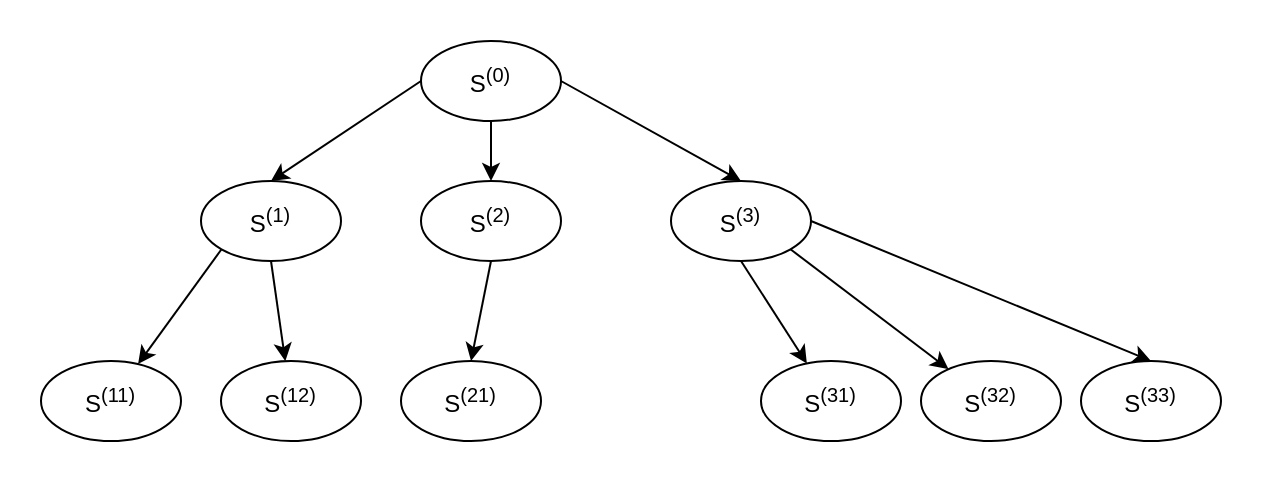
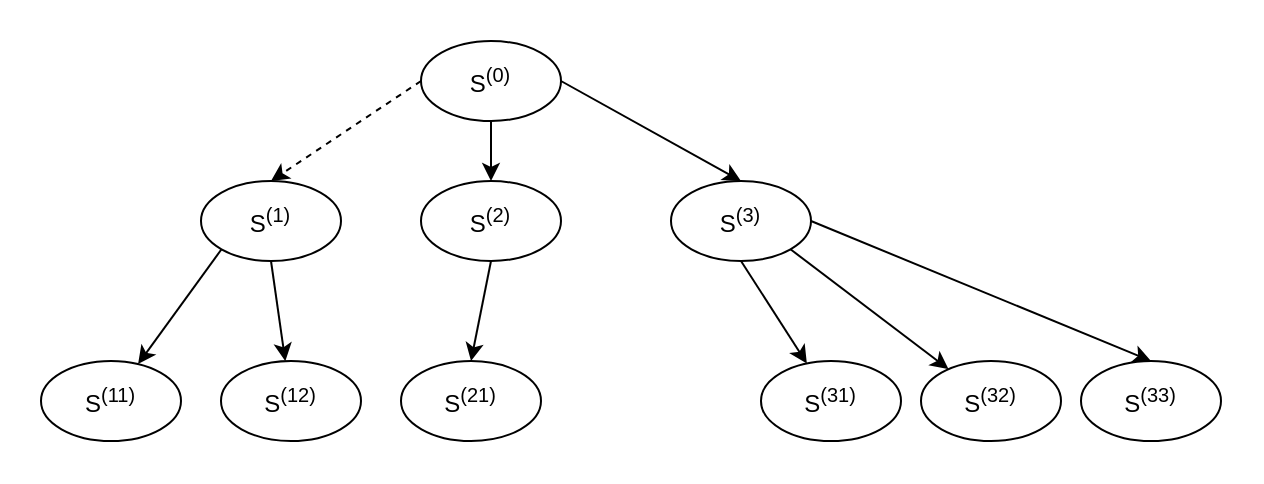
- <mxCell id="2" style="rounded=0;orthogonalLoop=1;jettySize=auto;html=1;exitX=0;exitY=0.5;exitDx=0;exitDy=0;entryX=0.5;entryY=0;entryDx=0;entryDy=0;" edge="1" parent="1" source="5" target="15"><mxGeometry relative="1" as="geometry" /></mxCell>
+ <mxCell id="2" style="rounded=0;orthogonalLoop=1;jettySize=auto;html=1;exitX=0;exitY=0.5;exitDx=0;exitDy=0;entryX=0.5;entryY=0;entryDx=0;entryDy=0;dashed=1;" edge="1" parent="1" source="5" target="15"><mxGeometry relative="1" as="geometry" /></mxCell>
